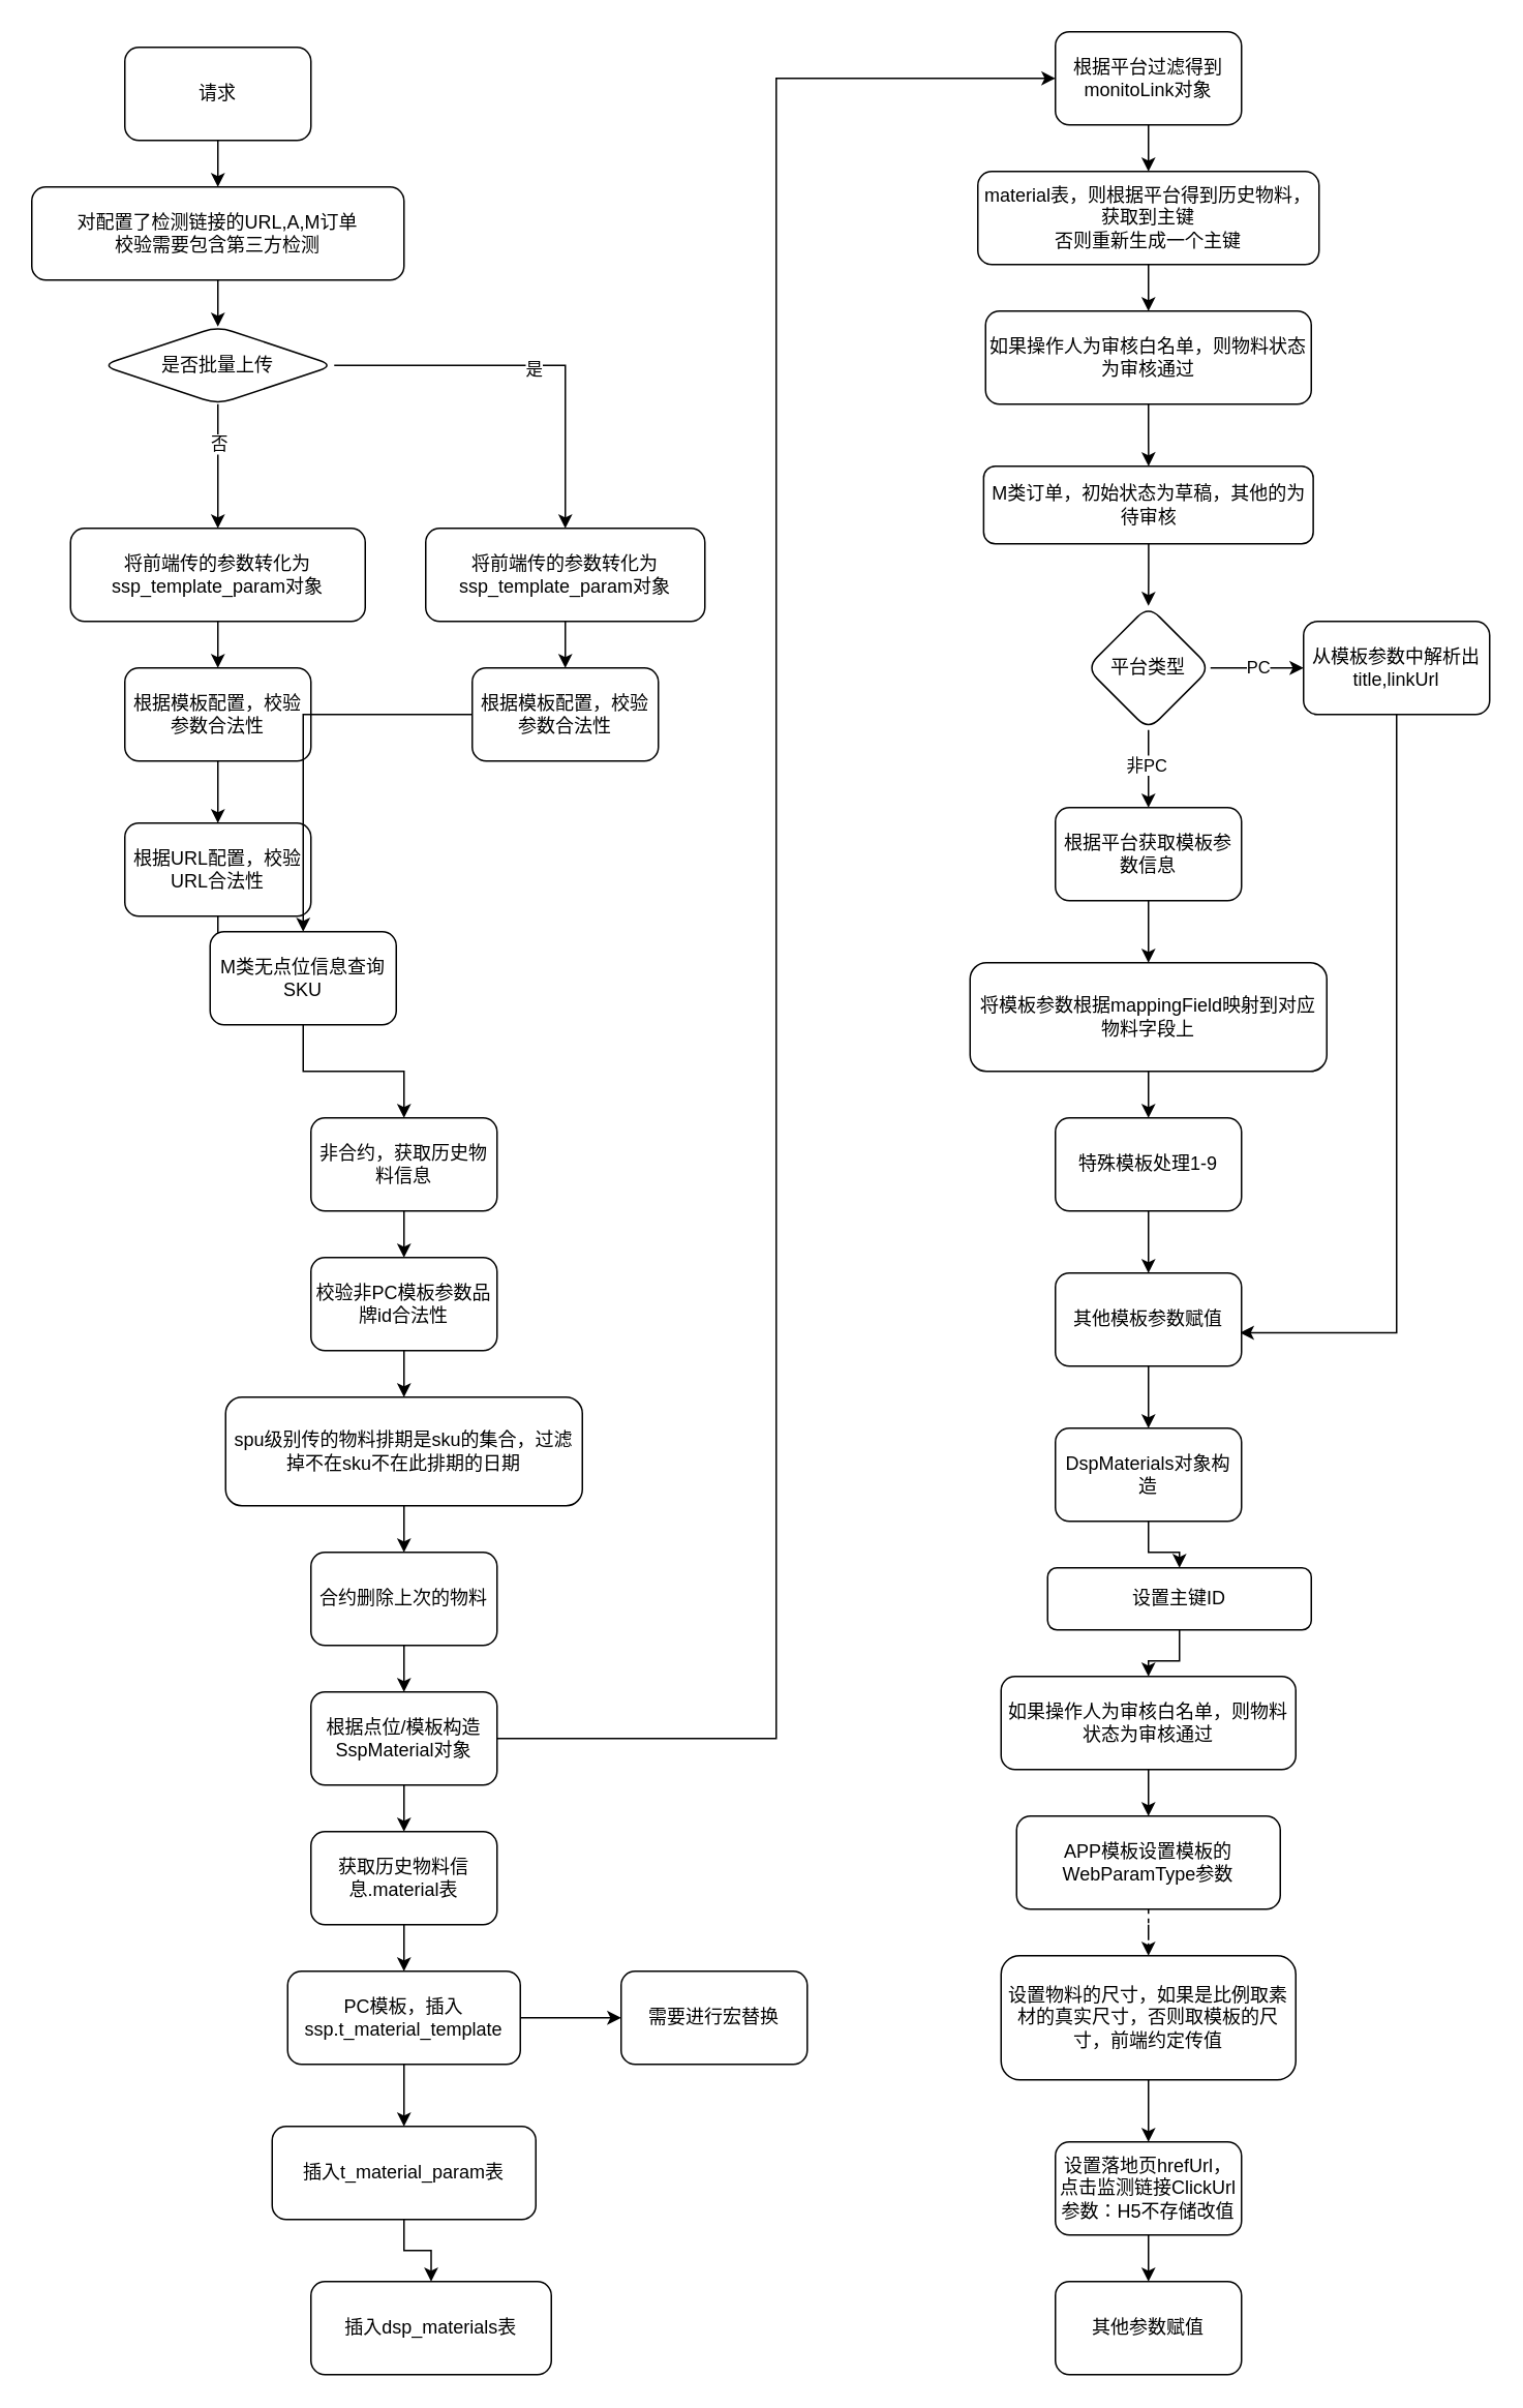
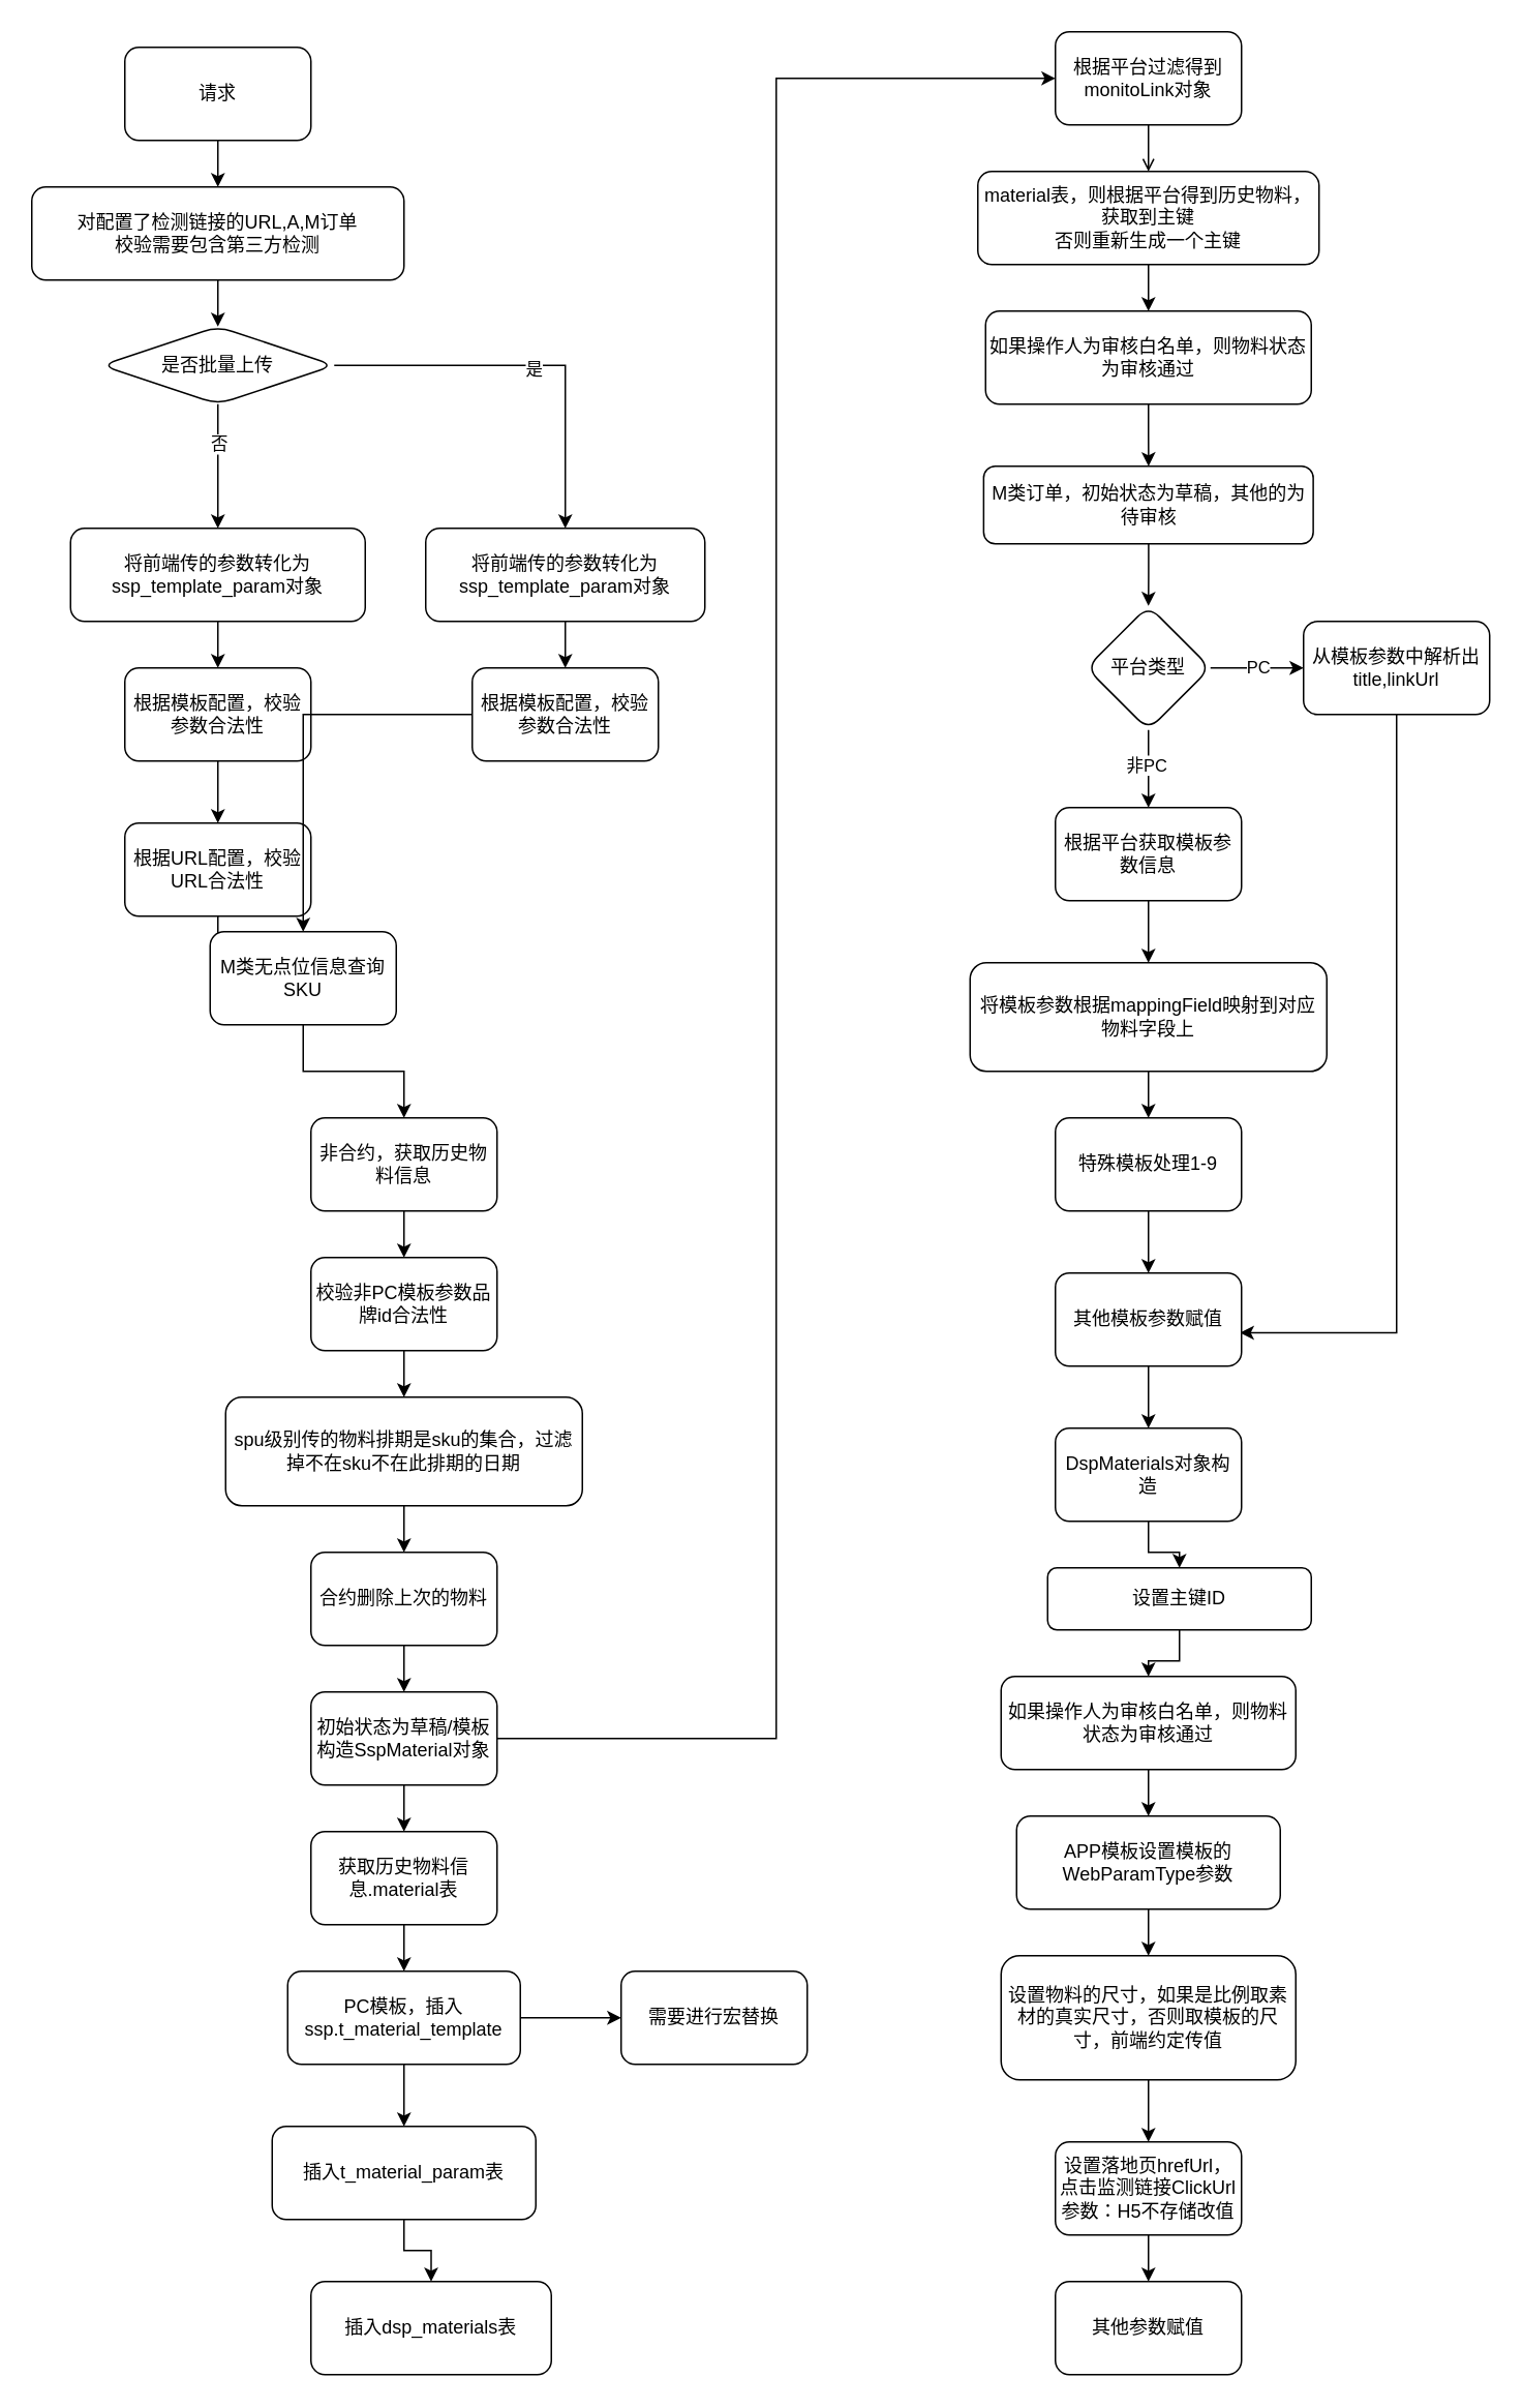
- <mxCell id="34" value="" style="edgeStyle=orthogonalEdgeStyle;rounded=0;orthogonalLoop=1;jettySize=auto;html=1;" parent="1" source="35" target="46" edge="1"><mxGeometry relative="1" as="geometry" /></mxCell>
+ <mxCell id="34" value="" style="edgeStyle=orthogonalEdgeStyle;rounded=0;orthogonalLoop=1;jettySize=auto;html=1;endArrow=open;" parent="1" source="35" target="46" edge="1"><mxGeometry relative="1" as="geometry" /></mxCell>
- <mxCell id="33" value="根据点位/模板构造SspMaterial对象" style="whiteSpace=wrap;html=1;rounded=1;" parent="1" vertex="1"><mxGeometry x="200" y="1090" width="120" height="60" as="geometry" /></mxCell>
+ <mxCell id="33" value="初始状态为草稿/模板构造SspMaterial对象" style="whiteSpace=wrap;html=1;rounded=1;" parent="1" vertex="1"><mxGeometry x="200" y="1090" width="120" height="60" as="geometry" /></mxCell>
- <mxCell id="73" value="" style="edgeStyle=orthogonalEdgeStyle;rounded=0;orthogonalLoop=1;jettySize=auto;html=1;dashed=1;" edge="1" parent="1" source="74" target="76"><mxGeometry relative="1" as="geometry" /></mxCell>
+ <mxCell id="73" value="" style="edgeStyle=orthogonalEdgeStyle;rounded=0;orthogonalLoop=1;jettySize=auto;html=1;" edge="1" parent="1" source="74" target="76"><mxGeometry relative="1" as="geometry" /></mxCell>
